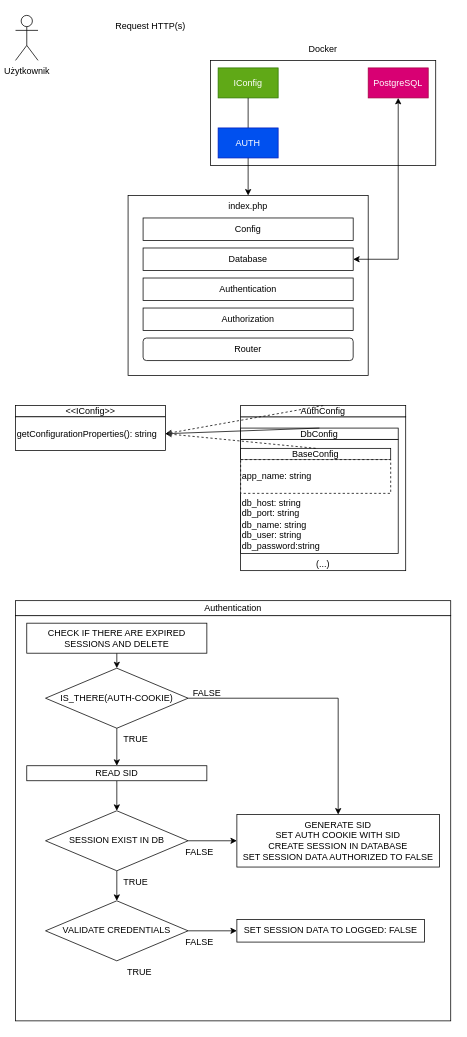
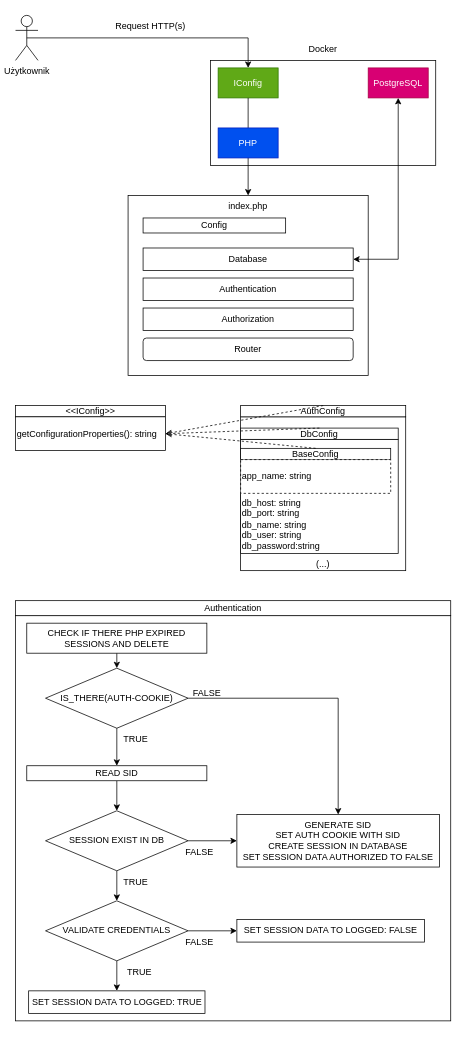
+ <mxCell id="8" value="" style="endArrow=classic;html=1;rounded=0;exitX=0.5;exitY=0.5;exitDx=0;exitDy=0;exitPerimeter=0;" parent="1" edge="1" target="6" source="7"><mxGeometry width="50" height="50" relative="1" as="geometry"><mxPoint x="329.66" y="50" as="sourcePoint" /><mxPoint x="329.66" y="140" as="targetPoint" /><Array as="points"><mxPoint x="330" y="50" /></Array></mxGeometry></mxCell>
- <mxCell id="11" value="AUTH" style="rounded=0;whiteSpace=wrap;html=1;fillColor=#0050ef;fontColor=#ffffff;strokeColor=#001DBC;" parent="1" vertex="1"><mxGeometry x="290" y="170" width="80" height="40" as="geometry" /></mxCell>
+ <mxCell id="11" value="PHP" style="rounded=0;whiteSpace=wrap;html=1;fillColor=#0050ef;fontColor=#ffffff;strokeColor=#001DBC;" parent="1" vertex="1"><mxGeometry x="290" y="170" width="80" height="40" as="geometry" /></mxCell>
- <mxCell id="16" value="Config" style="rounded=0;whiteSpace=wrap;html=1;" parent="1" vertex="1"><mxGeometry x="190" y="290" width="280" height="30" as="geometry" /></mxCell>
+ <mxCell id="16" value="Config" style="rounded=0;whiteSpace=wrap;html=1;" parent="1" vertex="1"><mxGeometry x="190" y="290" width="190" height="20" as="geometry" /></mxCell>
- <mxCell id="25" value="" style="endArrow=open;html=1;rounded=0;dashed=0;exitX=0.5;exitY=0;exitDx=0;exitDy=0;entryX=1;entryY=0.5;entryDx=0;entryDy=0;endFill=0;" edge="1" parent="1" source="23" target="22"><mxGeometry width="50" height="50" relative="1" as="geometry"><mxPoint x="75" y="650" as="sourcePoint" /><mxPoint x="90" y="540" as="targetPoint" /></mxGeometry></mxCell>
+ <mxCell id="25" value="" style="endArrow=open;html=1;rounded=0;dashed=1;exitX=0.5;exitY=0;exitDx=0;exitDy=0;entryX=1;entryY=0.5;entryDx=0;entryDy=0;endFill=0;" edge="1" parent="1" source="23" target="22"><mxGeometry width="50" height="50" relative="1" as="geometry"><mxPoint x="75" y="650" as="sourcePoint" /><mxPoint x="90" y="540" as="targetPoint" /></mxGeometry></mxCell>
- <mxCell id="42" value="CHECK IF THERE ARE EXPIRED SESSIONS AND DELETE" style="rounded=0;whiteSpace=wrap;html=1;" vertex="1" parent="1"><mxGeometry x="35" y="830" width="240" height="40" as="geometry" /></mxCell>
+ <mxCell id="42" value="CHECK IF THERE PHP EXPIRED SESSIONS AND DELETE" style="rounded=0;whiteSpace=wrap;html=1;" vertex="1" parent="1"><mxGeometry x="35" y="830" width="240" height="40" as="geometry" /></mxCell>
+ <mxCell id="48" style="edgeStyle=orthogonalEdgeStyle;rounded=0;orthogonalLoop=1;jettySize=auto;html=1;exitX=0.5;exitY=1;exitDx=0;exitDy=0;entryX=0.5;entryY=0;entryDx=0;entryDy=0;" edge="1" parent="1" source="49" target="53"><mxGeometry relative="1" as="geometry" /></mxCell>
+ <mxCell id="53" value="SET SESSION DATA TO LOGGED: TRUE" style="rounded=0;whiteSpace=wrap;html=1;" vertex="1" parent="1"><mxGeometry x="37.5" y="1320" width="235" height="30" as="geometry" /></mxCell>
